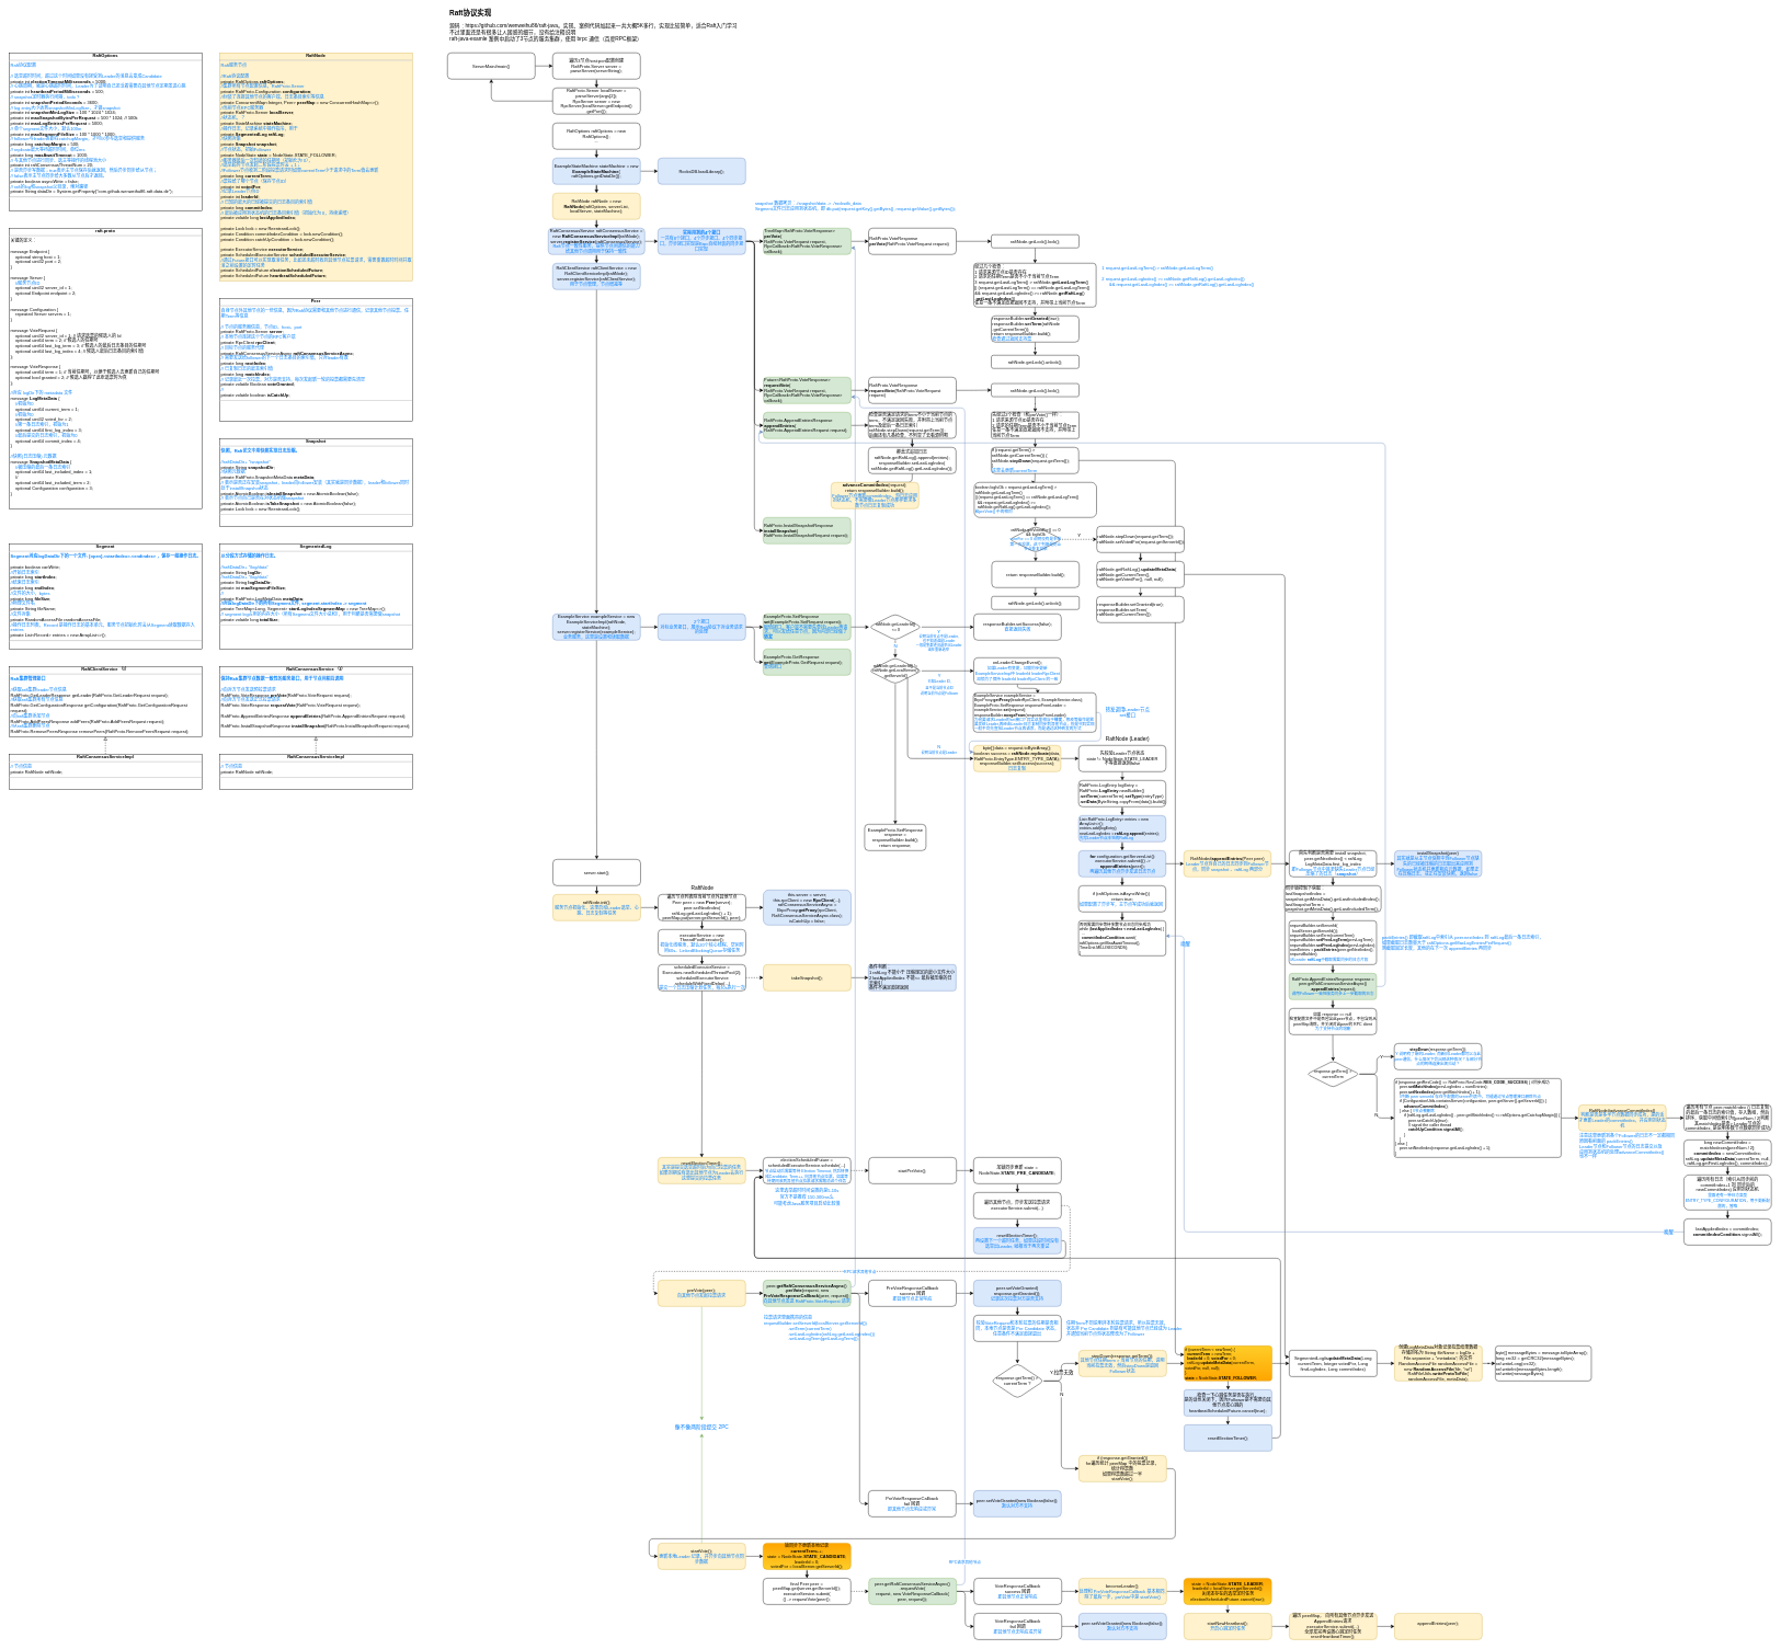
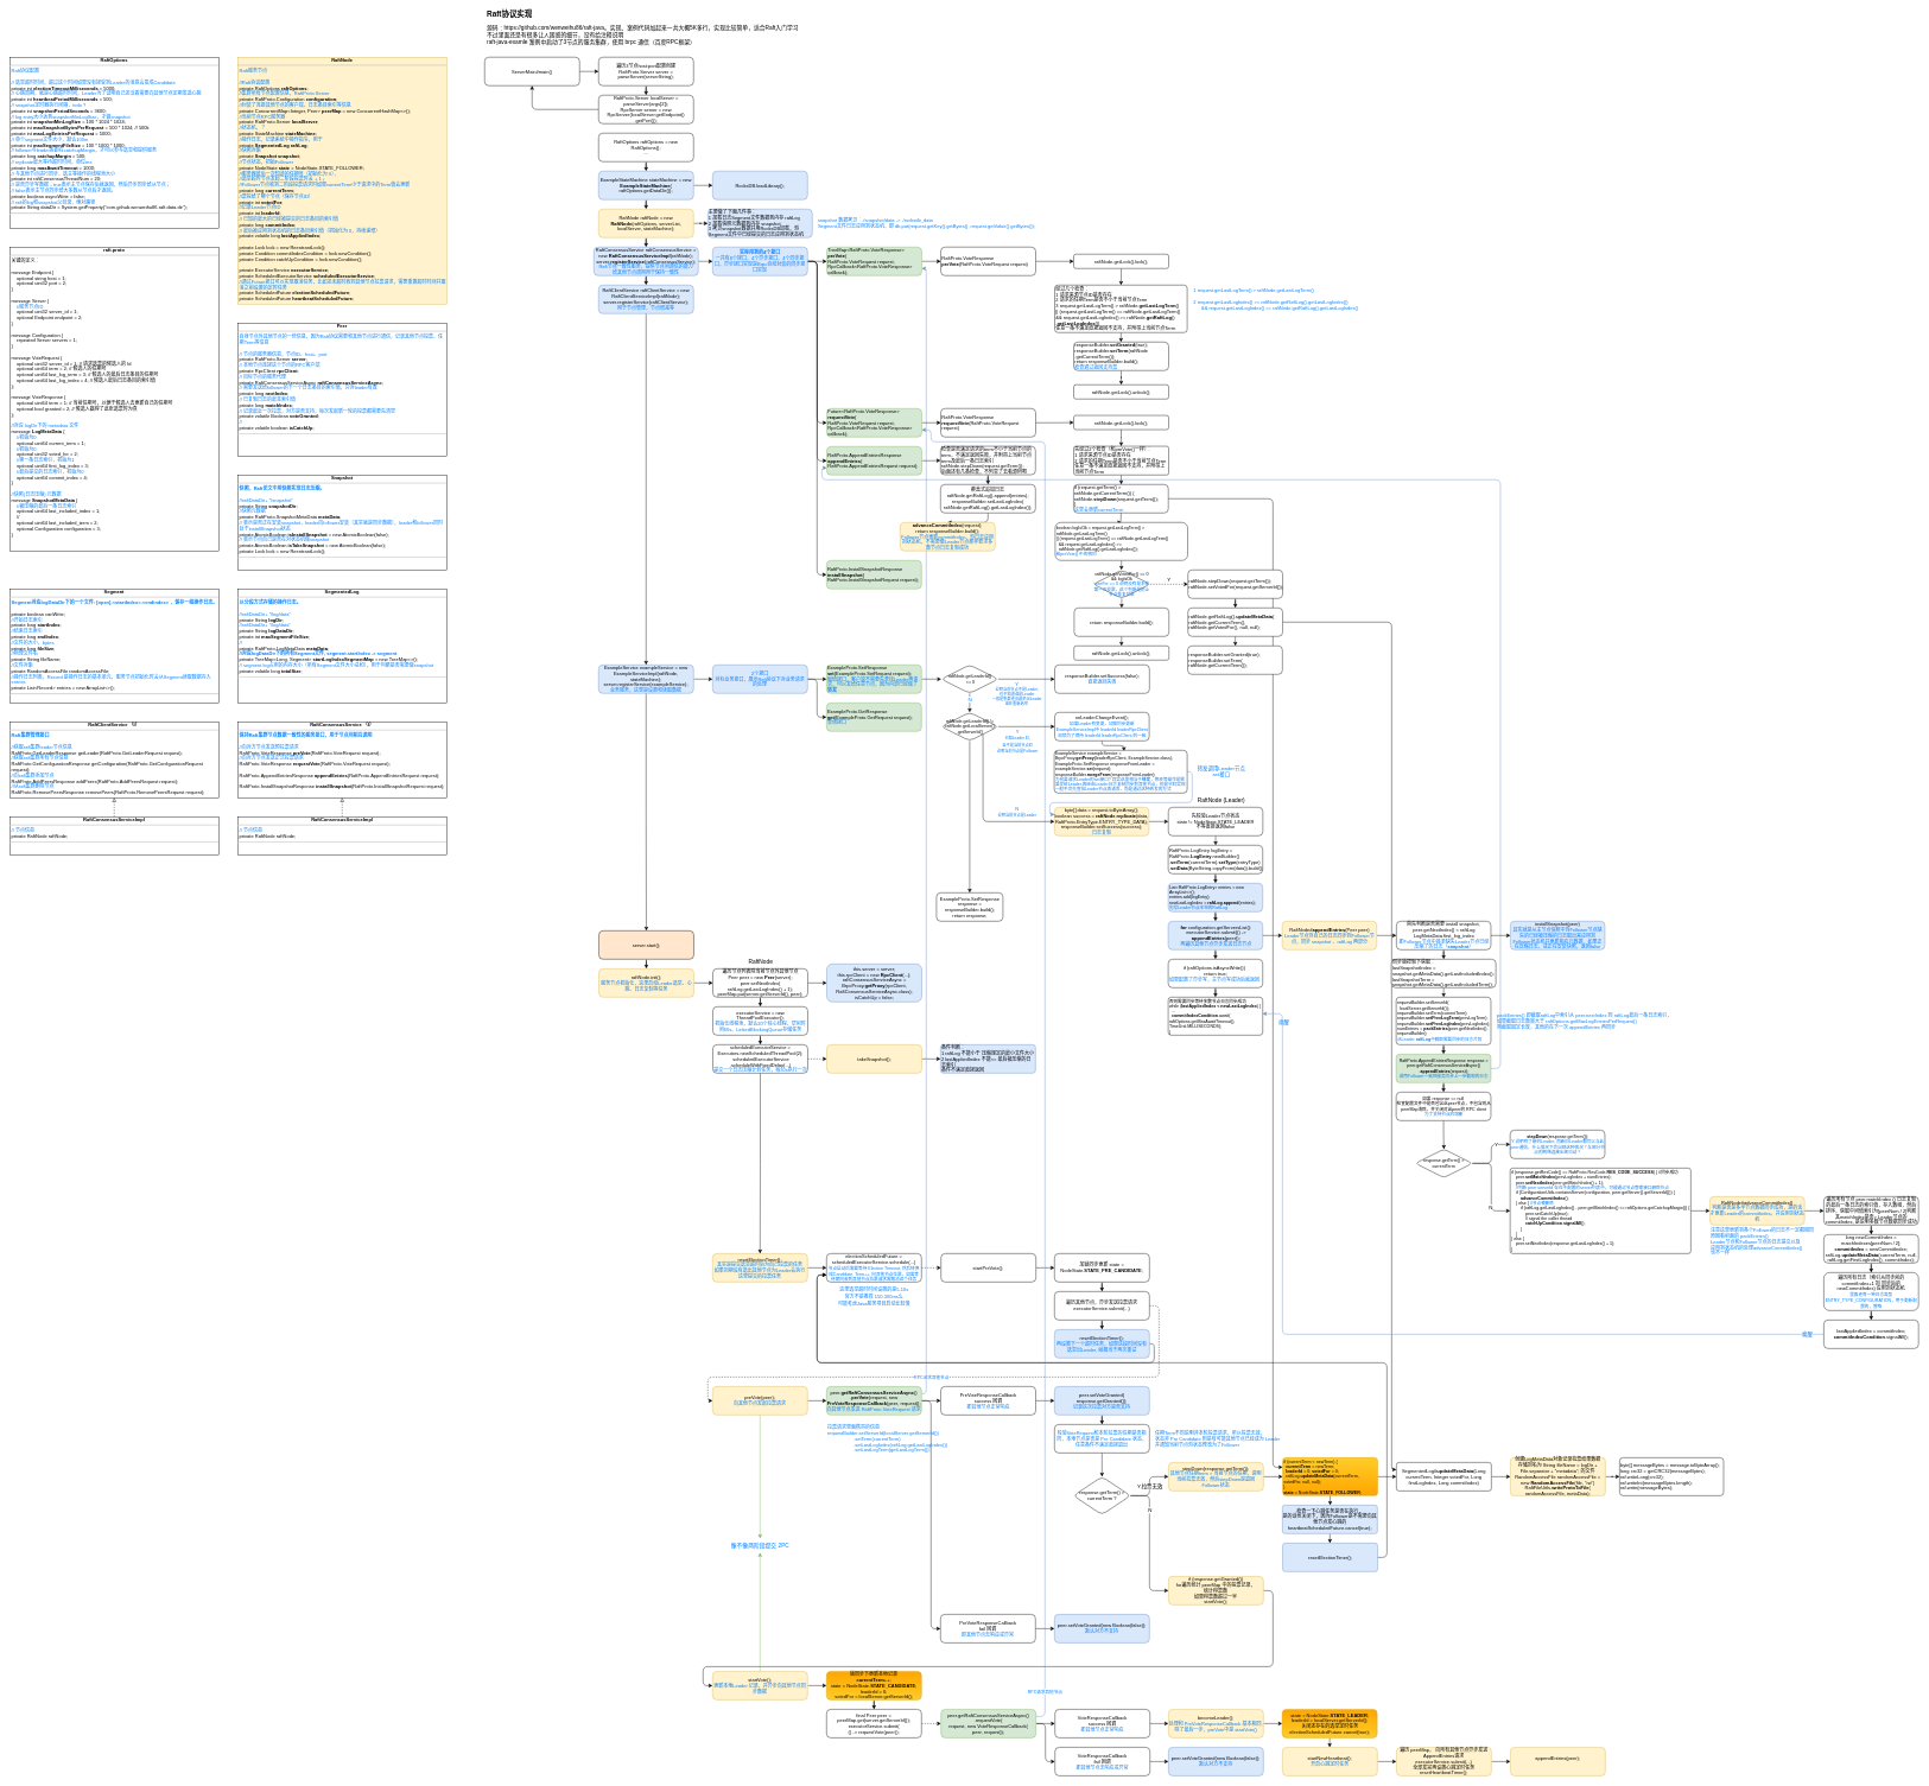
+ <mxCell id="16" value="" style="edgeStyle=orthogonalEdgeStyle;rounded=1;orthogonalLoop=1;jettySize=auto;html=1;" edge="1" parent="1" source="17" target="221"><mxGeometry relative="1" as="geometry" /></mxCell>
+ <mxCell id="221" value="主要做了下面几件事：&lt;br&gt;1 加载日志Segment文件数据到内存 raftLog&lt;br&gt;2 加载快照元数据到内存 snapshot&lt;br&gt;3 拷贝snapshot数据并用RocksDB加载，将Segment文件中已经提交的日志应用到状态机" style="rounded=1;whiteSpace=wrap;html=1;direction=west;fontSize=10;fillColor=#dae8fc;strokeColor=#6c8ebf;align=left;" vertex="1" parent="1"><mxGeometry x="1490" y="440" width="220" height="60" as="geometry" /></mxCell>
- <mxCell id="27" value="server.start();" style="rounded=1;whiteSpace=wrap;html=1;direction=west;fontSize=10;" parent="1" vertex="1"><mxGeometry x="1260.5" y="1960" width="200" height="60" as="geometry" /></mxCell>
+ <mxCell id="27" value="server.start();" style="rounded=1;whiteSpace=wrap;html=1;direction=west;fontSize=10;fillColor=#ffe6cc;" parent="1" vertex="1"><mxGeometry x="1260.5" y="1960" width="200" height="60" as="geometry" /></mxCell>
